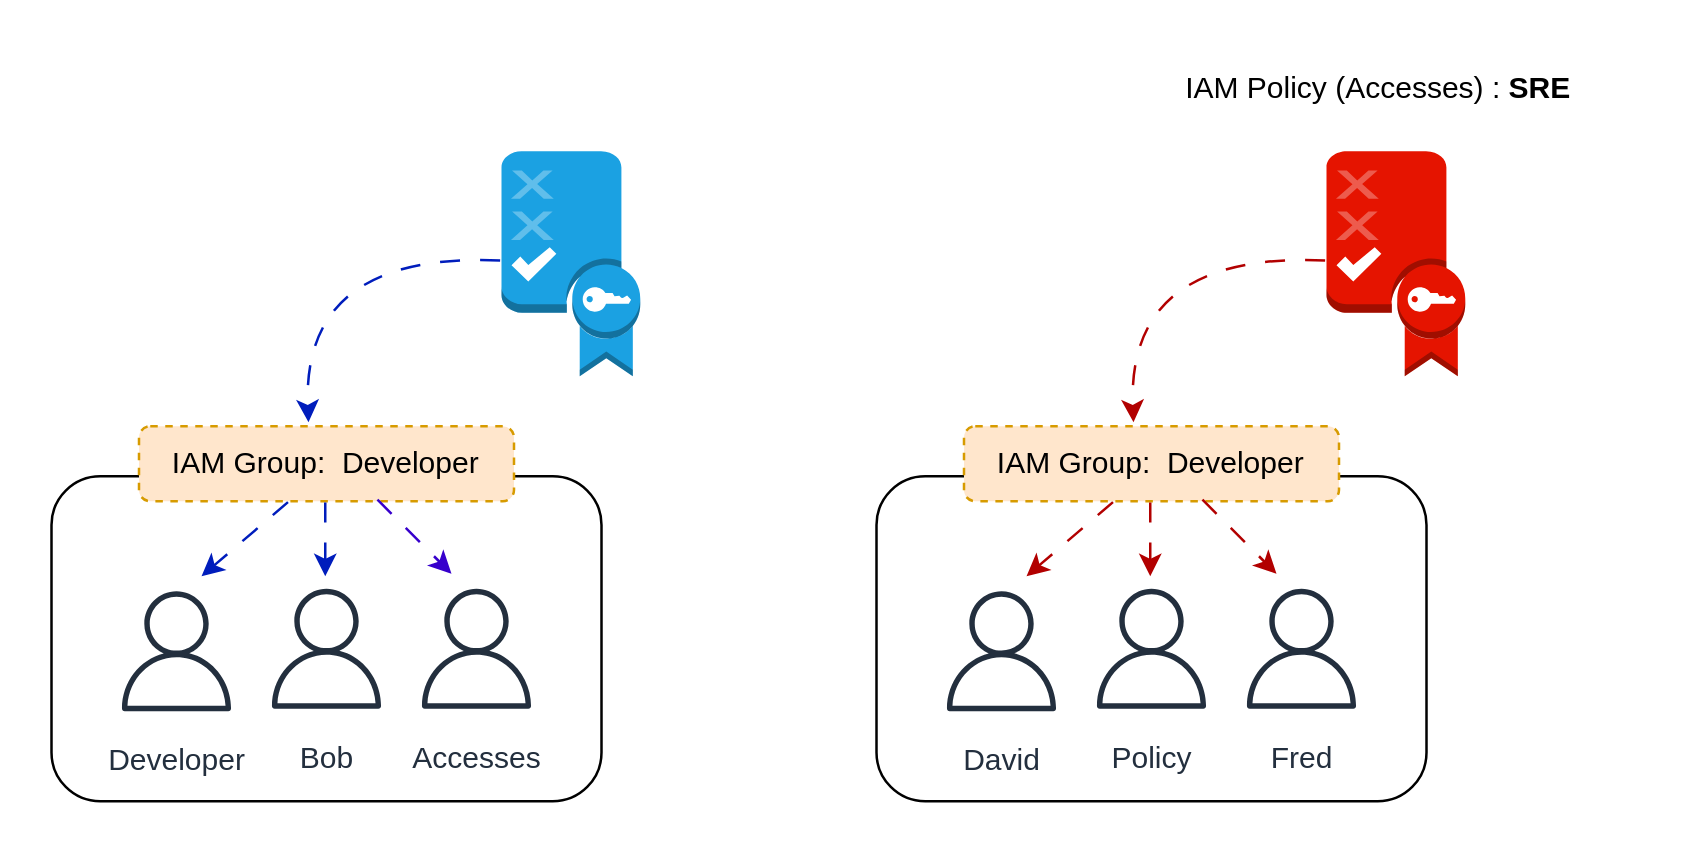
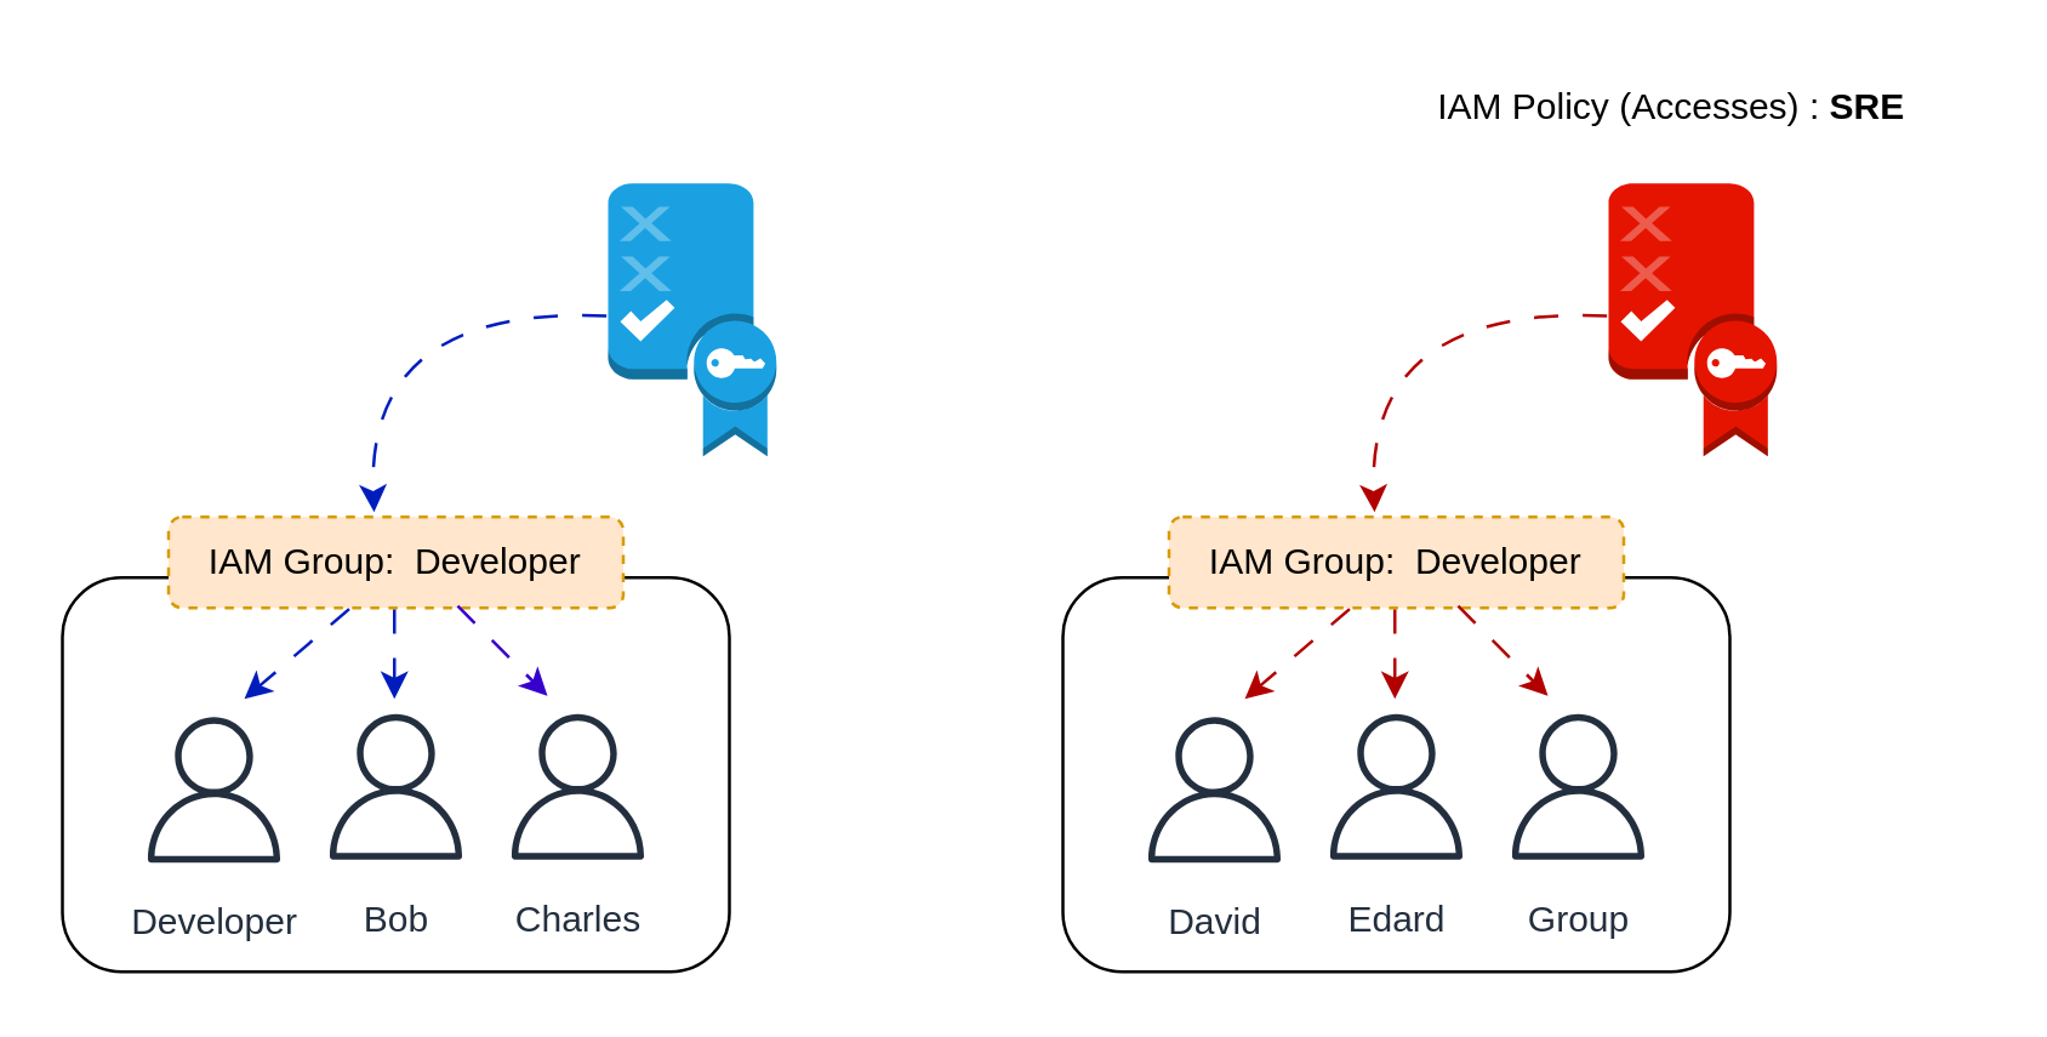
- <mxCell id="5" value="Accesses" style="sketch=0;outlineConnect=0;fontColor=#232F3E;gradientColor=none;strokeColor=#232F3E;fillColor=#ffffff;dashed=0;verticalLabelPosition=bottom;verticalAlign=top;align=center;html=1;fontSize=12;fontStyle=0;aspect=fixed;shape=mxgraph.aws4.resourceIcon;resIcon=mxgraph.aws4.user;" vertex="1" parent="1"><mxGeometry x="160" y="229" width="60" height="60" as="geometry" /></mxCell>
+ <mxCell id="5" value="Charles" style="sketch=0;outlineConnect=0;fontColor=#232F3E;gradientColor=none;strokeColor=#232F3E;fillColor=#ffffff;dashed=0;verticalLabelPosition=bottom;verticalAlign=top;align=center;html=1;fontSize=12;fontStyle=0;aspect=fixed;shape=mxgraph.aws4.resourceIcon;resIcon=mxgraph.aws4.user;" vertex="1" parent="1"><mxGeometry x="160" y="229" width="60" height="60" as="geometry" /></mxCell>
- <mxCell id="14" value="Policy" style="sketch=0;outlineConnect=0;fontColor=#232F3E;gradientColor=none;strokeColor=#232F3E;fillColor=#ffffff;dashed=0;verticalLabelPosition=bottom;verticalAlign=top;align=center;html=1;fontSize=12;fontStyle=0;aspect=fixed;shape=mxgraph.aws4.resourceIcon;resIcon=mxgraph.aws4.user;" vertex="1" parent="1"><mxGeometry x="430" y="229" width="60" height="60" as="geometry" /></mxCell>
+ <mxCell id="14" value="Edard" style="sketch=0;outlineConnect=0;fontColor=#232F3E;gradientColor=none;strokeColor=#232F3E;fillColor=#ffffff;dashed=0;verticalLabelPosition=bottom;verticalAlign=top;align=center;html=1;fontSize=12;fontStyle=0;aspect=fixed;shape=mxgraph.aws4.resourceIcon;resIcon=mxgraph.aws4.user;" vertex="1" parent="1"><mxGeometry x="430" y="229" width="60" height="60" as="geometry" /></mxCell>
- <mxCell id="15" value="Fred" style="sketch=0;outlineConnect=0;fontColor=#232F3E;gradientColor=none;strokeColor=#232F3E;fillColor=#ffffff;dashed=0;verticalLabelPosition=bottom;verticalAlign=top;align=center;html=1;fontSize=12;fontStyle=0;aspect=fixed;shape=mxgraph.aws4.resourceIcon;resIcon=mxgraph.aws4.user;" vertex="1" parent="1"><mxGeometry x="490" y="229" width="60" height="60" as="geometry" /></mxCell>
+ <mxCell id="15" value="Group" style="sketch=0;outlineConnect=0;fontColor=#232F3E;gradientColor=none;strokeColor=#232F3E;fillColor=#ffffff;dashed=0;verticalLabelPosition=bottom;verticalAlign=top;align=center;html=1;fontSize=12;fontStyle=0;aspect=fixed;shape=mxgraph.aws4.resourceIcon;resIcon=mxgraph.aws4.user;" vertex="1" parent="1"><mxGeometry x="490" y="229" width="60" height="60" as="geometry" /></mxCell>
